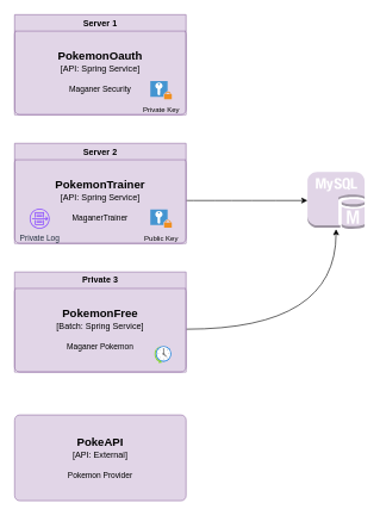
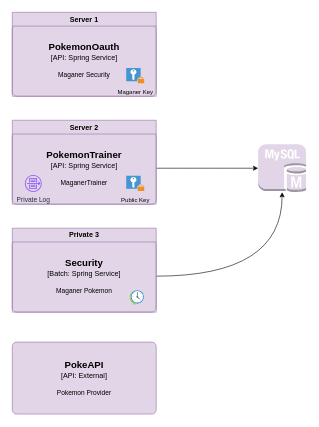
- <mxCell id="8" value="&lt;font style=&quot;font-size: 10px;&quot;&gt;Private Key&lt;/font&gt;" style="shadow=0;dashed=0;html=1;strokeColor=none;fillColor=#4495D1;labelPosition=center;verticalLabelPosition=bottom;verticalAlign=top;align=center;outlineConnect=0;shape=mxgraph.veeam.2d.private_key;" vertex="1" parent="1"><mxGeometry x="210" y="113" width="30" height="25.4" as="geometry" /></mxCell>
+ <mxCell id="8" value="&lt;font style=&quot;font-size: 10px;&quot;&gt;Maganer Key&lt;/font&gt;" style="shadow=0;dashed=0;html=1;strokeColor=none;fillColor=#4495D1;labelPosition=center;verticalLabelPosition=bottom;verticalAlign=top;align=center;outlineConnect=0;shape=mxgraph.veeam.2d.private_key;" vertex="1" parent="1"><mxGeometry x="210" y="113" width="30" height="25.4" as="geometry" /></mxCell>
- <mxCell id="6" value="&lt;font style=&quot;font-size: 16px&quot;&gt;&lt;b&gt;PokemonFree&lt;/b&gt;&lt;/font&gt;&lt;div&gt;[Batch: Spring Service]&lt;/div&gt;&lt;br&gt;&lt;div&gt;&lt;font style=&quot;font-size: 11px&quot;&gt;Maganer Pokemon&lt;/font&gt;&lt;/div&gt;" style="rounded=1;whiteSpace=wrap;html=1;labelBackgroundColor=none;fillColor=#e1d5e7;align=center;arcSize=6;strokeColor=#9673a6;metaEdit=1;resizable=0;points=[[0.25,0,0],[0.5,0,0],[0.75,0,0],[1,0.25,0],[1,0.5,0],[1,0.75,0],[0.75,1,0],[0.5,1,0],[0.25,1,0],[0,0.75,0],[0,0.5,0],[0,0.25,0]];" vertex="1" parent="1"><mxGeometry x="20" y="400" width="240" height="120" as="geometry" /></mxCell>
+ <mxCell id="6" value="&lt;font style=&quot;font-size: 16px&quot;&gt;&lt;b&gt;Security&lt;/b&gt;&lt;/font&gt;&lt;div&gt;[Batch: Spring Service]&lt;/div&gt;&lt;br&gt;&lt;div&gt;&lt;font style=&quot;font-size: 11px&quot;&gt;Maganer Pokemon&lt;/font&gt;&lt;/div&gt;" style="rounded=1;whiteSpace=wrap;html=1;labelBackgroundColor=none;fillColor=#e1d5e7;align=center;arcSize=6;strokeColor=#9673a6;metaEdit=1;resizable=0;points=[[0.25,0,0],[0.5,0,0],[0.75,0,0],[1,0.25,0],[1,0.5,0],[1,0.75,0],[0.75,1,0],[0.5,1,0],[0.25,1,0],[0,0.75,0],[0,0.5,0],[0,0.25,0]];" vertex="1" parent="1"><mxGeometry x="20" y="400" width="240" height="120" as="geometry" /></mxCell>
- <mxCell id="11" value="&lt;font style=&quot;font-size: 16px&quot;&gt;&lt;b&gt;PokeAPI&lt;/b&gt;&lt;/font&gt;&lt;div&gt;[API: External]&lt;/div&gt;&lt;br&gt;&lt;div&gt;&lt;font style=&quot;font-size: 11px&quot;&gt;Pokemon Provider&lt;/font&gt;&lt;/div&gt;" style="rounded=1;whiteSpace=wrap;html=1;labelBackgroundColor=none;fillColor=#e1d5e7;align=center;arcSize=6;strokeColor=#9673a6;metaEdit=1;resizable=0;points=[[0.25,0,0],[0.5,0,0],[0.75,0,0],[1,0.25,0],[1,0.5,0],[1,0.75,0],[0.75,1,0],[0.5,1,0],[0.25,1,0],[0,0.75,0],[0,0.5,0],[0,0.25,0]];" vertex="1" parent="1"><mxGeometry x="20" y="580" width="240" height="120" as="geometry" /></mxCell>
+ <mxCell id="11" value="&lt;font style=&quot;font-size: 16px&quot;&gt;&lt;b&gt;PokeAPI&lt;/b&gt;&lt;/font&gt;&lt;div&gt;[API: External]&lt;/div&gt;&lt;br&gt;&lt;div&gt;&lt;font style=&quot;font-size: 11px&quot;&gt;Pokemon Provider&lt;/font&gt;&lt;/div&gt;" style="rounded=1;whiteSpace=wrap;html=1;labelBackgroundColor=none;fillColor=#e1d5e7;align=center;arcSize=6;strokeColor=#9673a6;metaEdit=1;resizable=0;points=[[0.25,0,0],[0.5,0,0],[0.75,0,0],[1,0.25,0],[1,0.5,0],[1,0.75,0],[0.75,1,0],[0.5,1,0],[0.25,1,0],[0,0.75,0],[0,0.5,0],[0,0.25,0]];" vertex="1" parent="1"><mxGeometry x="20" y="570" width="240" height="120" as="geometry" /></mxCell>
